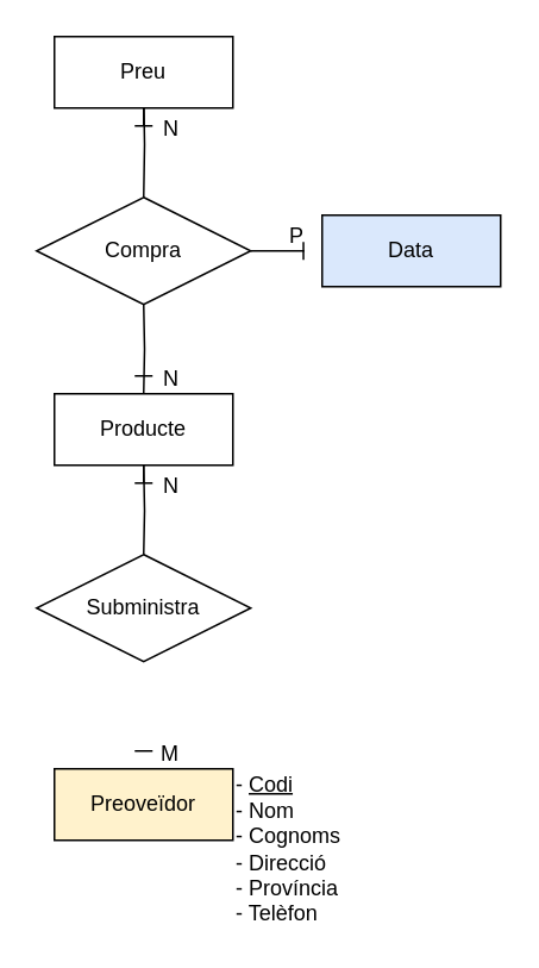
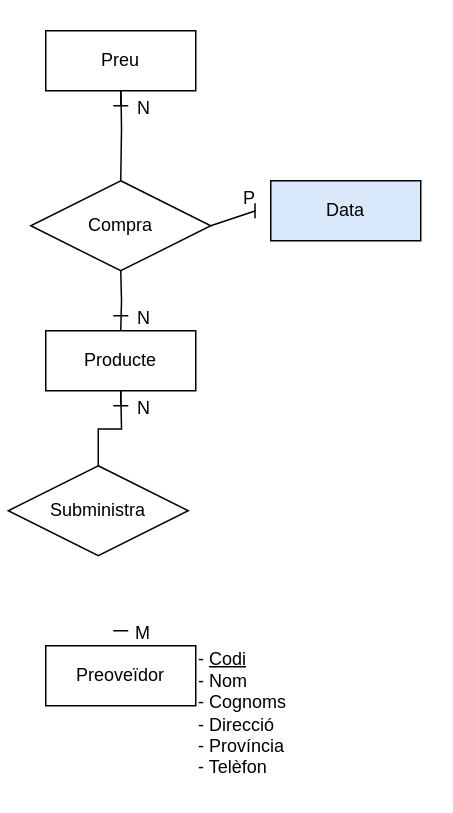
- <mxCell id="17" value="Compra" style="shape=rhombus;perimeter=rhombusPerimeter;whiteSpace=wrap;html=1;align=center;" parent="1" vertex="1"><mxGeometry x="20" y="110" width="120" height="60" as="geometry" /></mxCell>
+ <mxCell id="17" value="Compra" style="shape=rhombus;perimeter=rhombusPerimeter;whiteSpace=wrap;html=1;align=center;" parent="1" vertex="1"><mxGeometry x="20" y="120" width="120" height="60" as="geometry" /></mxCell>
- <mxCell id="6" value="Subministra" style="shape=rhombus;perimeter=rhombusPerimeter;whiteSpace=wrap;html=1;align=center;" parent="1" vertex="1"><mxGeometry x="20" y="310" width="120" height="60" as="geometry" /></mxCell>
+ <mxCell id="6" value="Subministra" style="shape=rhombus;perimeter=rhombusPerimeter;whiteSpace=wrap;html=1;align=center;" parent="1" vertex="1"><mxGeometry x="5" y="310" width="120" height="60" as="geometry" /></mxCell>
- <mxCell id="5" value="Preoveïdor" style="whiteSpace=wrap;html=1;align=center;fillColor=#fff2cc;" parent="1" vertex="1"><mxGeometry x="30" y="430" width="100" height="40" as="geometry" /></mxCell>
+ <mxCell id="5" value="Preoveïdor" style="whiteSpace=wrap;html=1;align=center;" parent="1" vertex="1"><mxGeometry x="30" y="430" width="100" height="40" as="geometry" /></mxCell>
